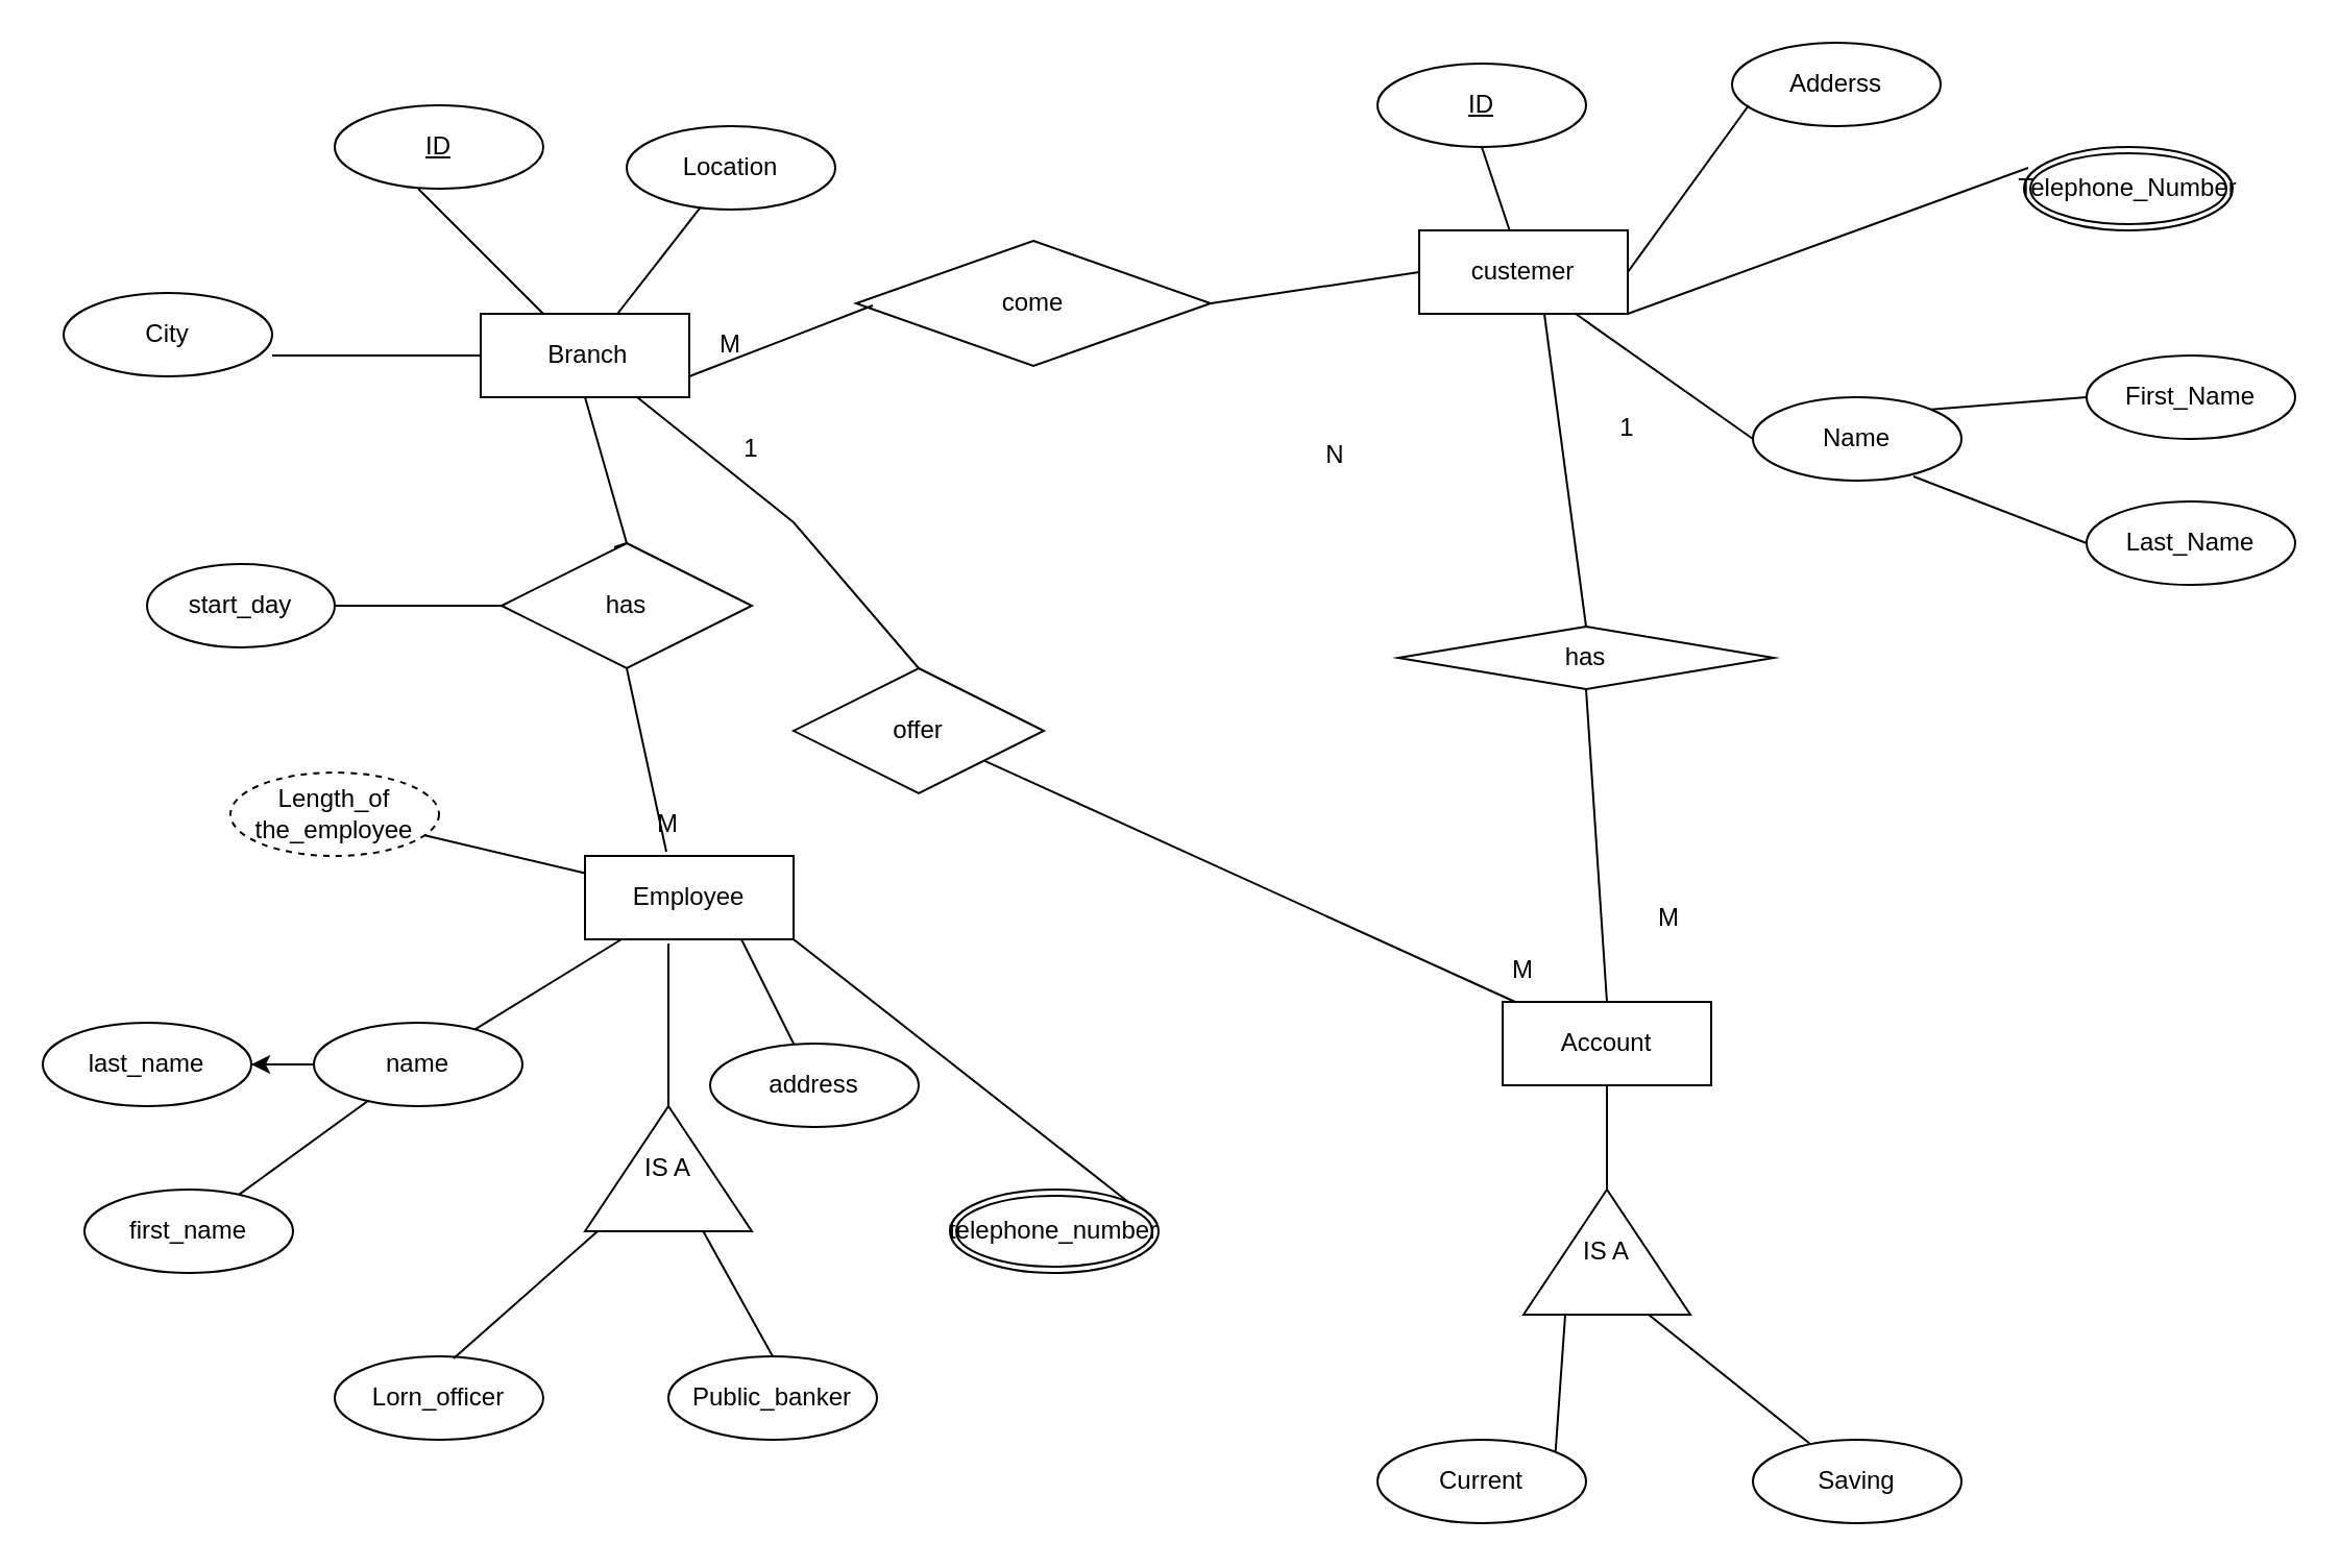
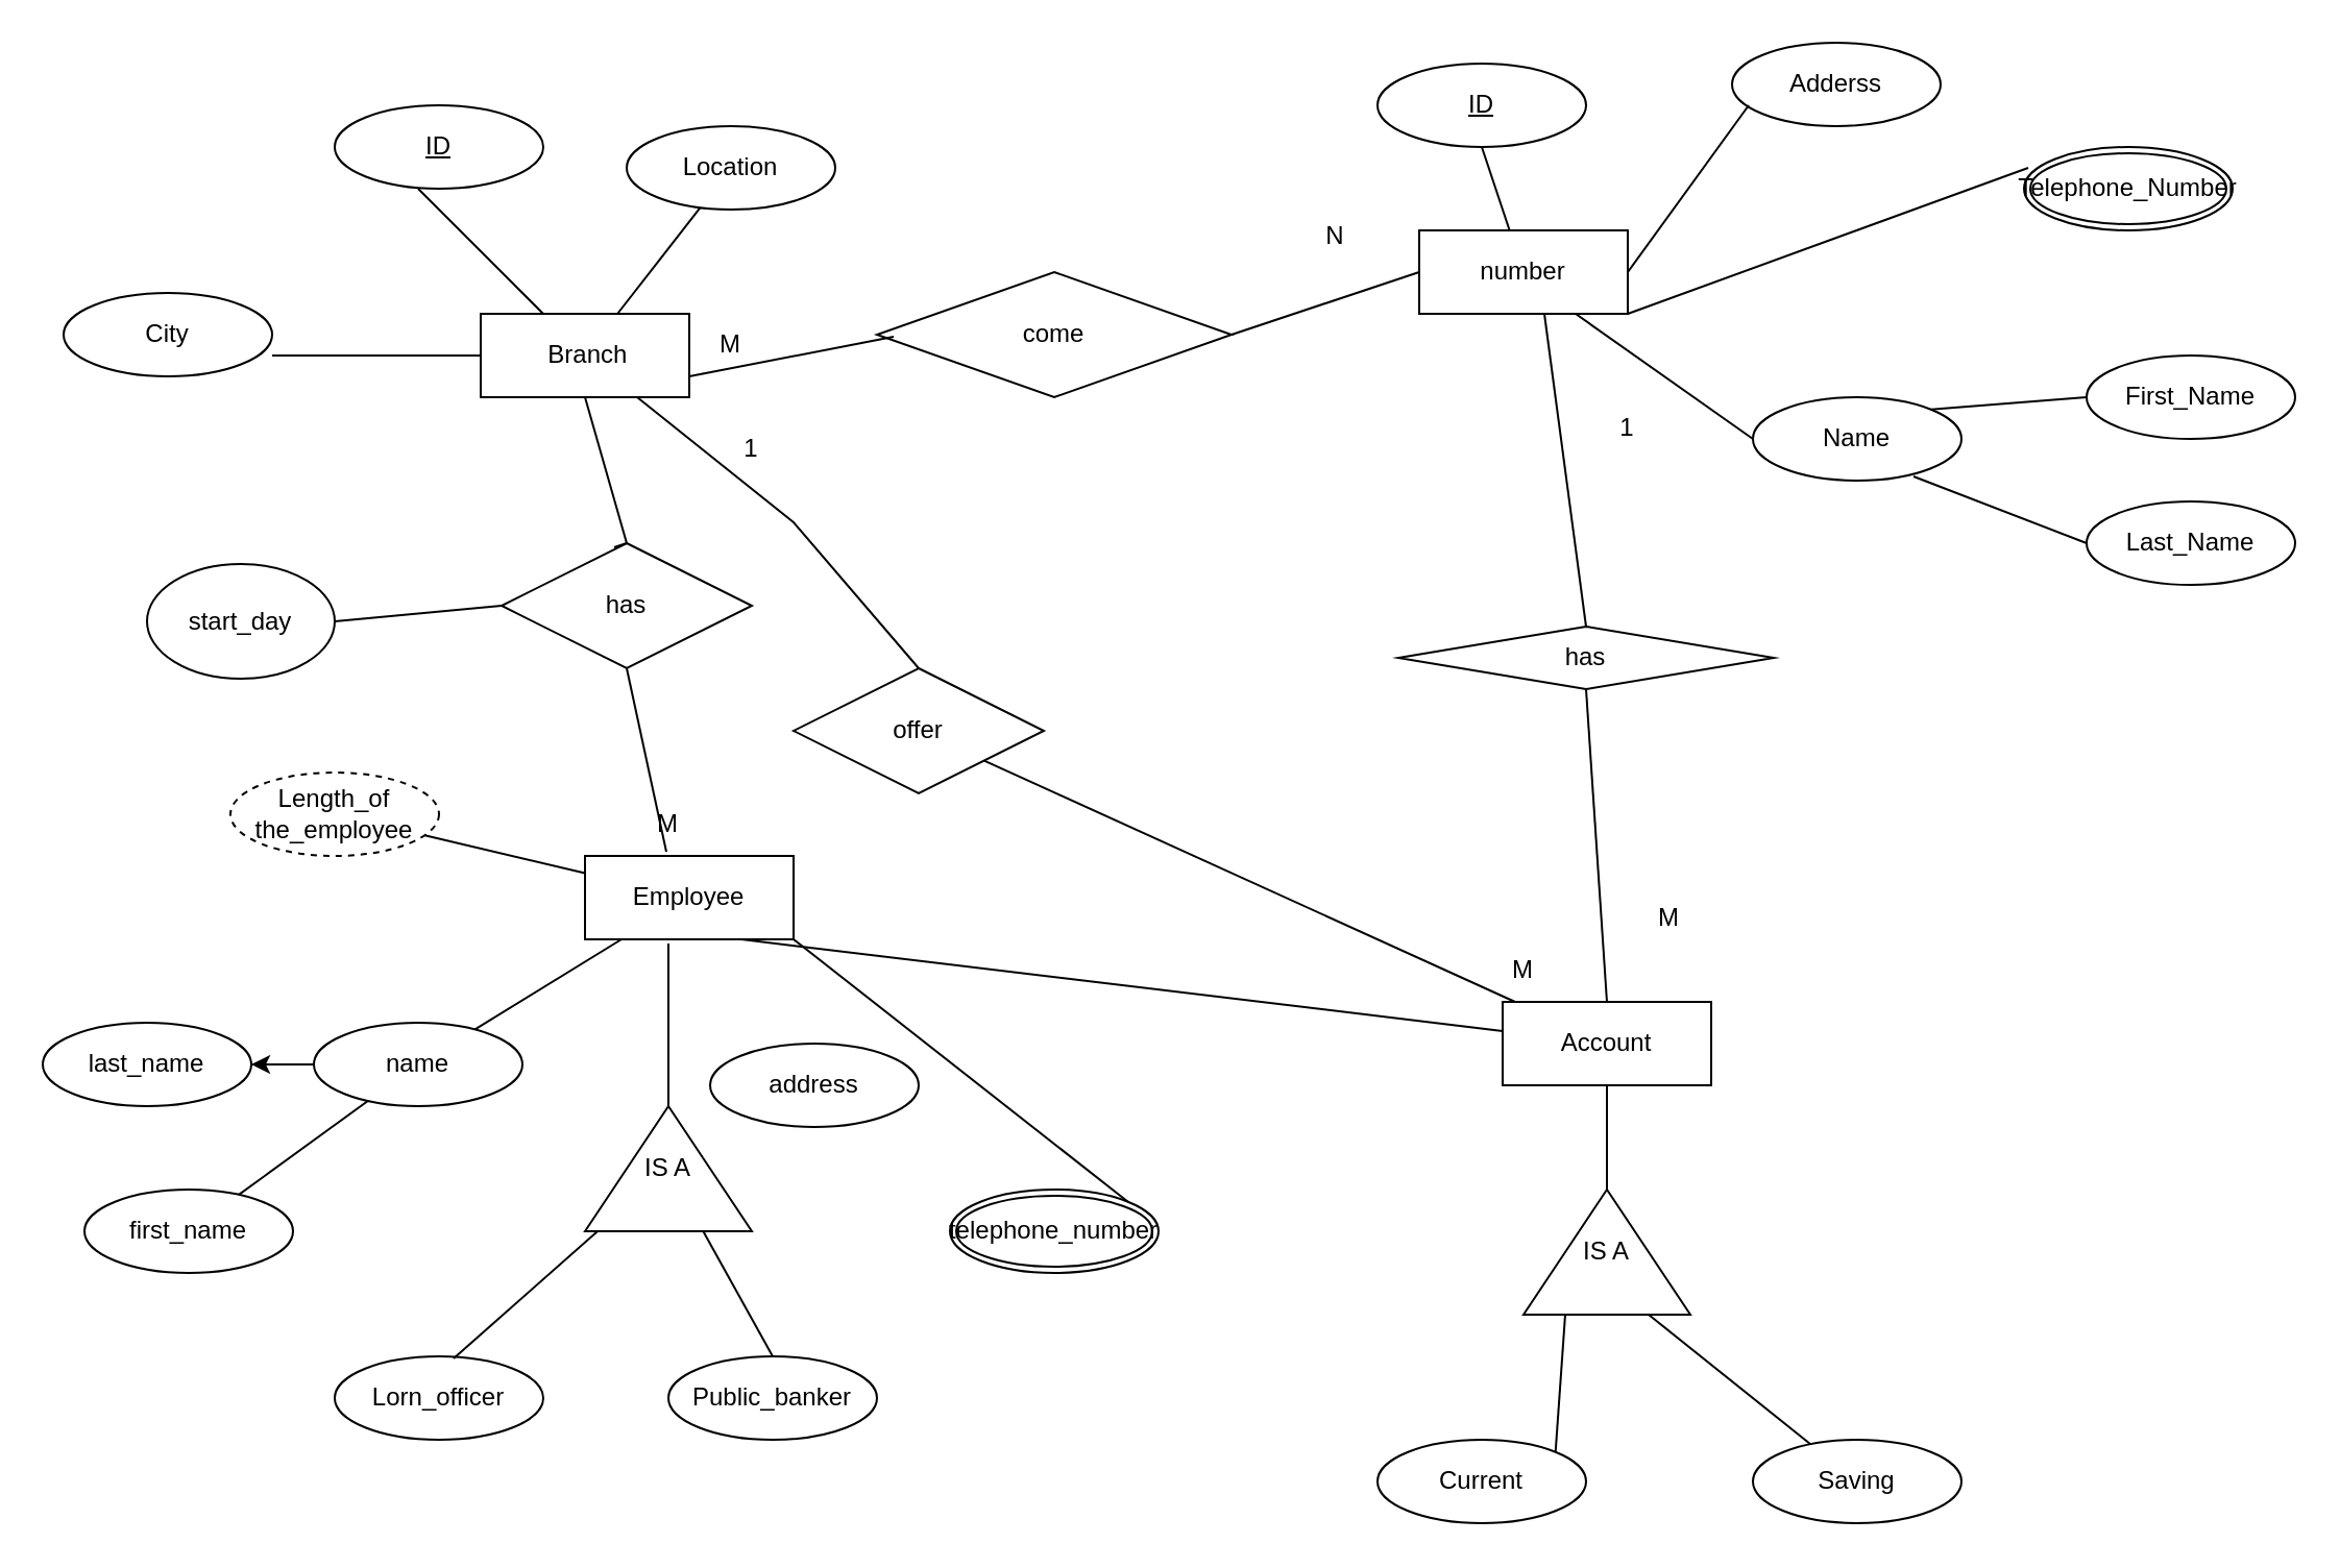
- <mxCell id="3" value="custemer" style="whiteSpace=wrap;html=1;align=center;" vertex="1" parent="1"><mxGeometry x="680" y="110" width="100" height="40" as="geometry" /></mxCell>
+ <mxCell id="3" value="number" style="whiteSpace=wrap;html=1;align=center;" vertex="1" parent="1"><mxGeometry x="680" y="110" width="100" height="40" as="geometry" /></mxCell>
- <mxCell id="18" value="come" style="shape=rhombus;perimeter=rhombusPerimeter;whiteSpace=wrap;html=1;align=center;" vertex="1" parent="1"><mxGeometry x="410" y="115" width="170" height="60" as="geometry" /></mxCell>
+ <mxCell id="18" value="come" style="shape=rhombus;perimeter=rhombusPerimeter;whiteSpace=wrap;html=1;align=center;" vertex="1" parent="1"><mxGeometry x="420" y="130" width="170" height="60" as="geometry" /></mxCell>
- <mxCell id="65" value="N" style="text;html=1;strokeColor=none;fillColor=none;align=center;verticalAlign=middle;whiteSpace=wrap;rounded=0;" vertex="1" parent="1"><mxGeometry x="610" y="195" width="60" height="45" as="geometry" /></mxCell>
+ <mxCell id="65" value="N" style="text;html=1;strokeColor=none;fillColor=none;align=center;verticalAlign=middle;whiteSpace=wrap;rounded=0;" vertex="1" parent="1"><mxGeometry x="610" y="90" width="60" height="45" as="geometry" /></mxCell>
- <mxCell id="20" value="start_day" style="ellipse;whiteSpace=wrap;html=1;align=center;" vertex="1" parent="1"><mxGeometry x="70" y="270" width="90" height="40" as="geometry" /></mxCell>
+ <mxCell id="20" value="start_day" style="ellipse;whiteSpace=wrap;html=1;align=center;" vertex="1" parent="1"><mxGeometry x="70" y="270" width="90" height="55" as="geometry" /></mxCell>
- <mxCell id="39" value="" style="endArrow=none;html=1;rounded=0;exitX=0.75;exitY=1;exitDx=0;exitDy=0;" edge="1" parent="1" source="5" target="38"><mxGeometry relative="1" as="geometry"><mxPoint x="470" y="520" as="sourcePoint" /><mxPoint x="630" y="520" as="targetPoint" /></mxGeometry></mxCell>
+ <mxCell id="39" value="" style="endArrow=none;html=1;rounded=0;exitX=0.75;exitY=1;exitDx=0;exitDy=0;" edge="1" parent="1" source="5" target="4"><mxGeometry relative="1" as="geometry"><mxPoint x="470" y="520" as="sourcePoint" /><mxPoint x="630" y="520" as="targetPoint" /></mxGeometry></mxCell>
